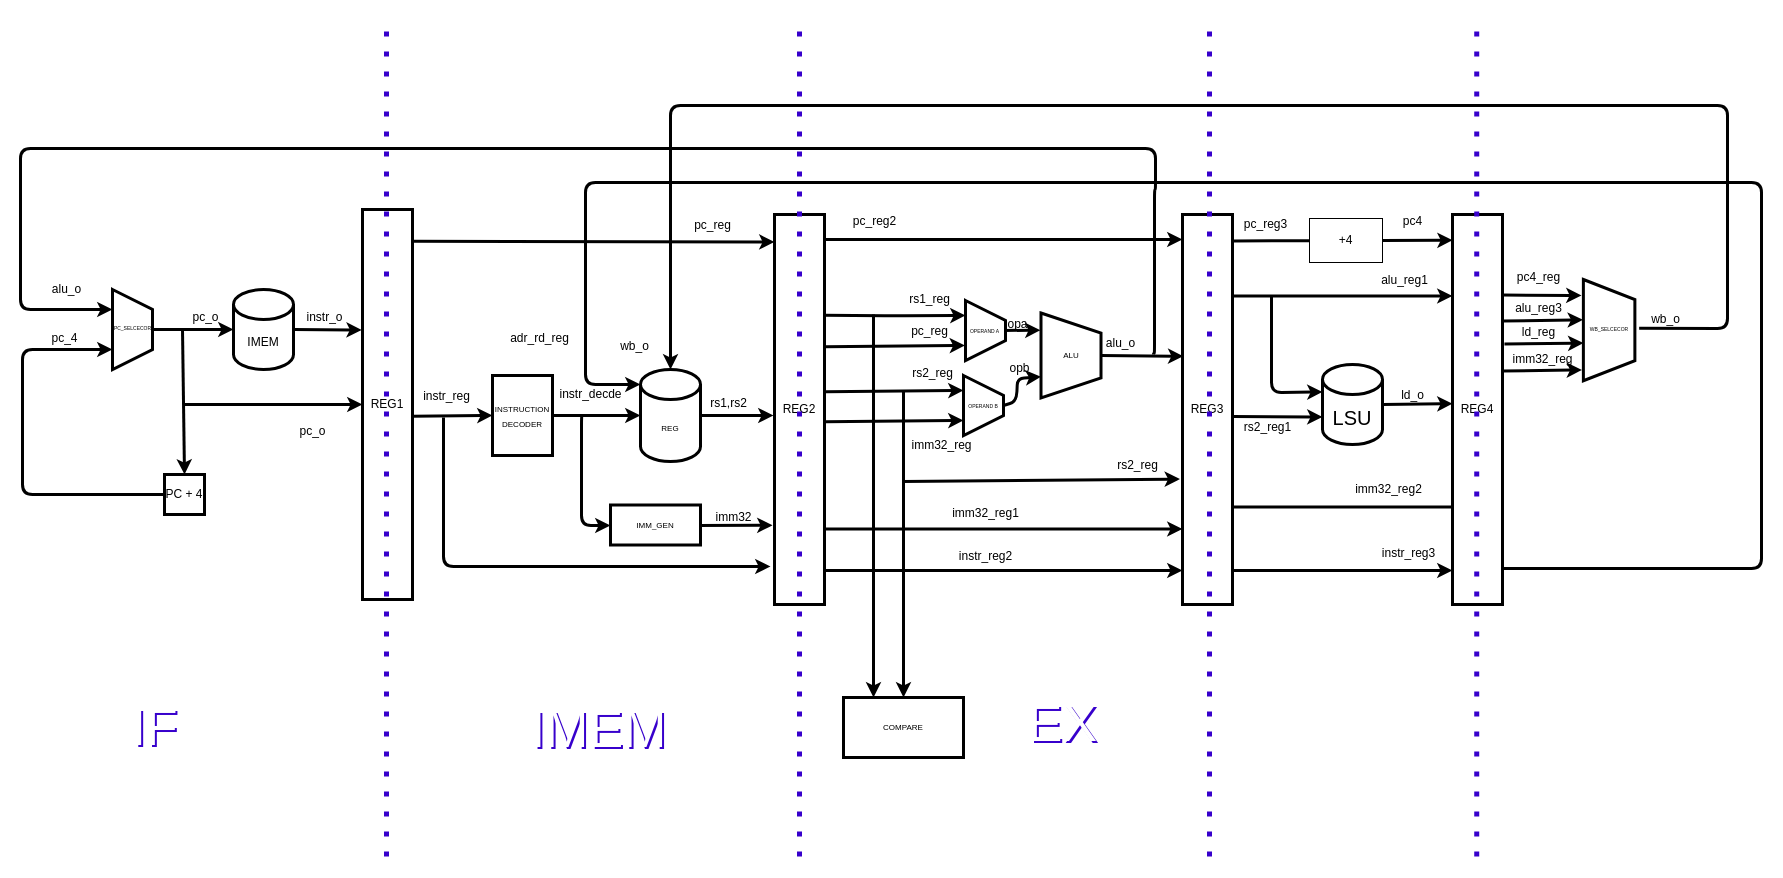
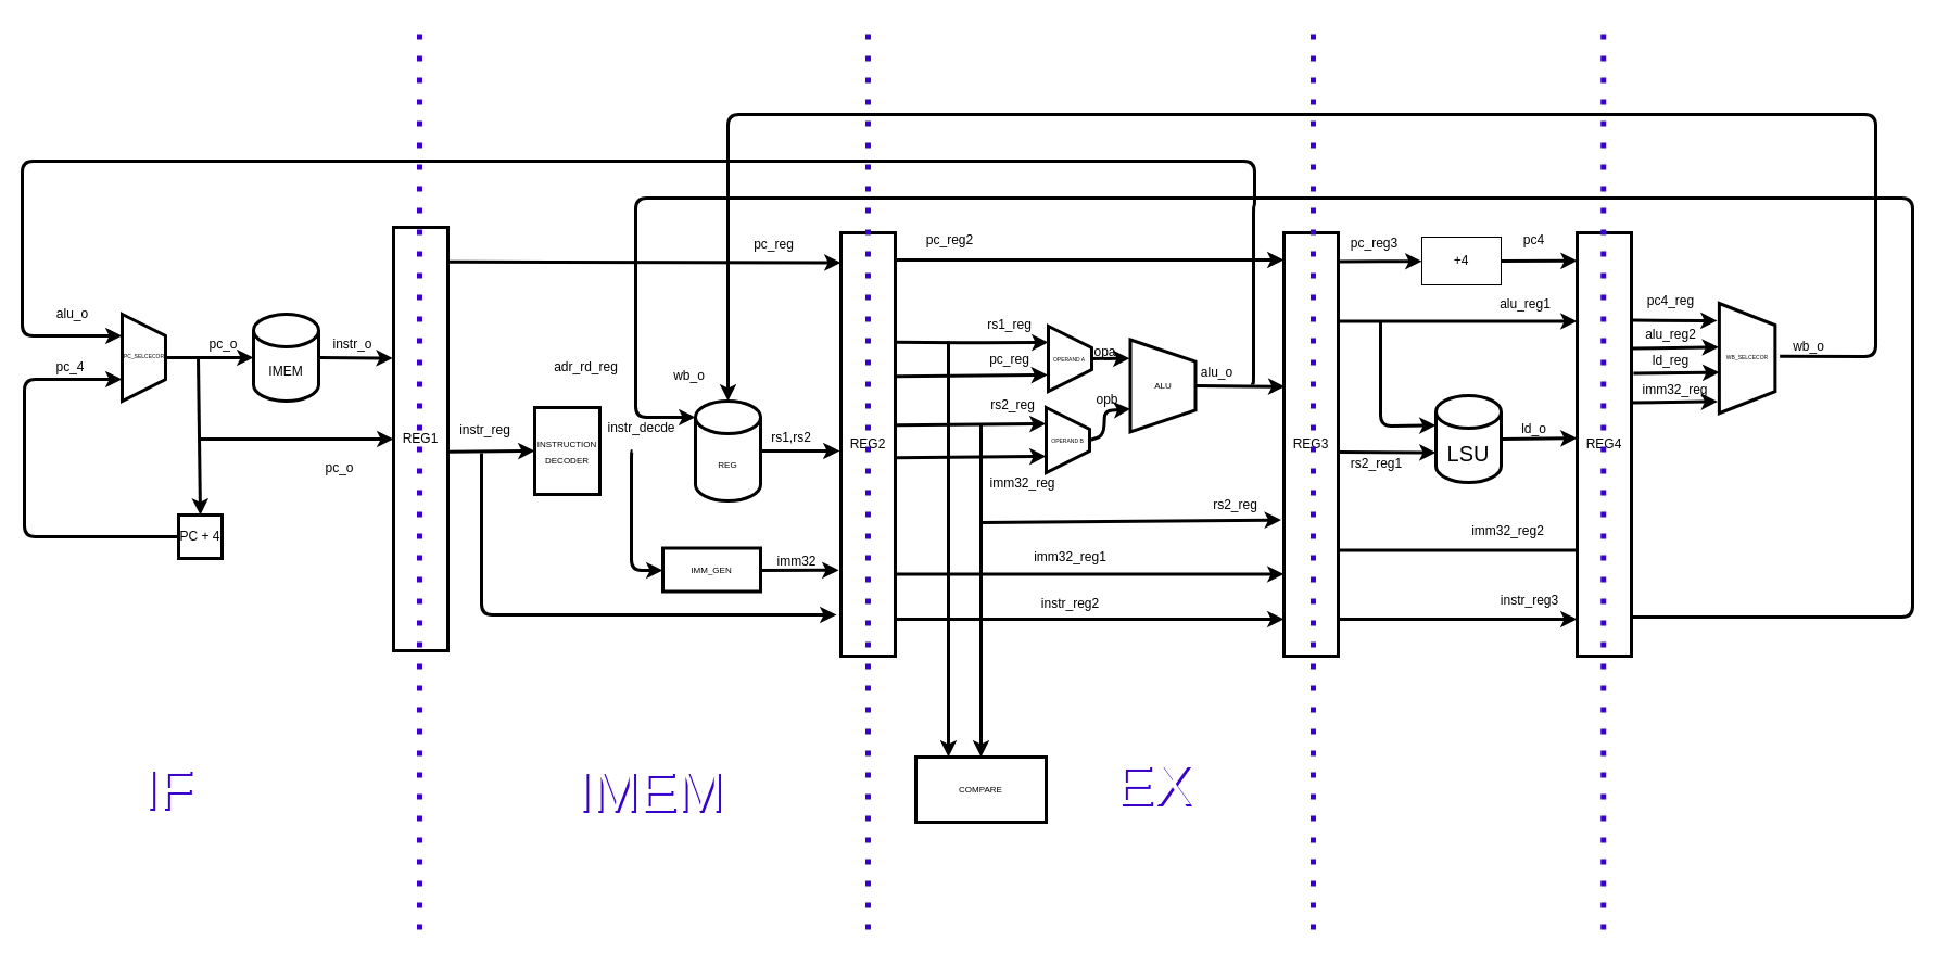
- <mxCell id="96" style="edgeStyle=none;html=1;strokeWidth=3;exitX=1.005;exitY=0.068;exitDx=0;exitDy=0;exitPerimeter=0;endArrow=none;" edge="1" parent="1" source="46" target="97"><mxGeometry relative="1" as="geometry" /></mxCell>
+ <mxCell id="96" style="edgeStyle=none;html=1;strokeWidth=3;exitX=1.005;exitY=0.068;exitDx=0;exitDy=0;exitPerimeter=0;" edge="1" parent="1" source="46" target="97"><mxGeometry relative="1" as="geometry" /></mxCell>
- <mxCell id="87" value="alu_reg3" style="text;html=1;align=center;verticalAlign=middle;resizable=0;points=[];autosize=1;strokeColor=none;fillColor=none;fontSize=12;strokeWidth=3;" parent="1" vertex="1"><mxGeometry x="1505" y="294" width="66" height="27" as="geometry" /></mxCell>
+ <mxCell id="87" value="alu_reg2" style="text;html=1;align=center;verticalAlign=middle;resizable=0;points=[];autosize=1;strokeColor=none;fillColor=none;fontSize=12;strokeWidth=3;" parent="1" vertex="1"><mxGeometry x="1505" y="294" width="66" height="27" as="geometry" /></mxCell>
- <mxCell id="12" value="" style="edgeStyle=none;html=1;fontSize=4;strokeWidth=3;" parent="1" source="13" target="15" edge="1"><mxGeometry relative="1" as="geometry" /></mxCell>
